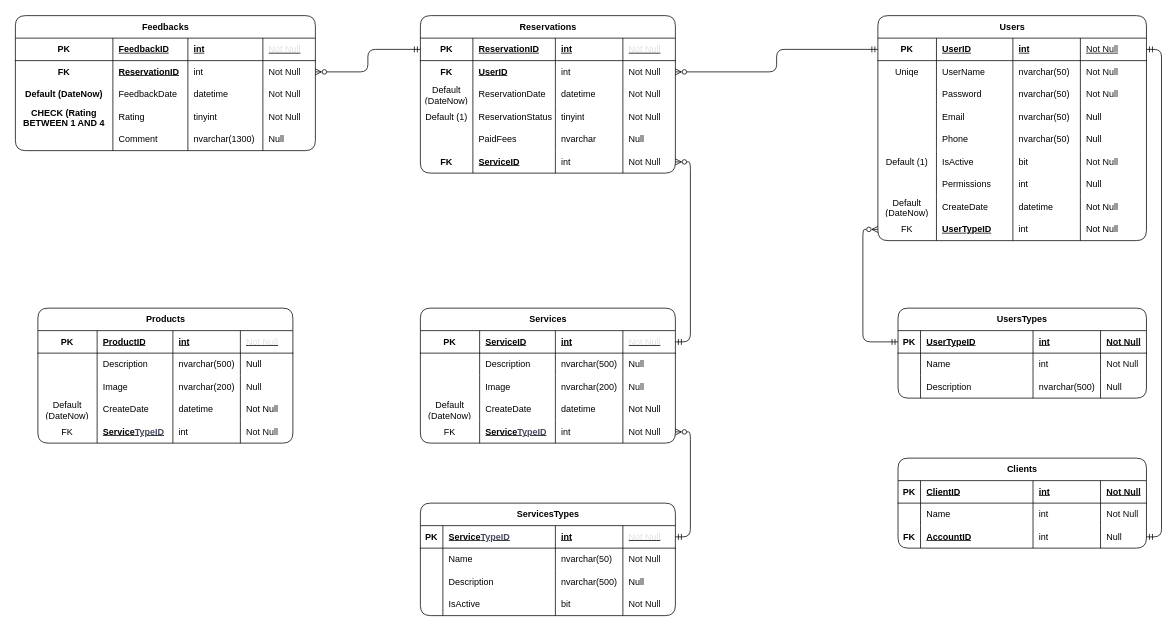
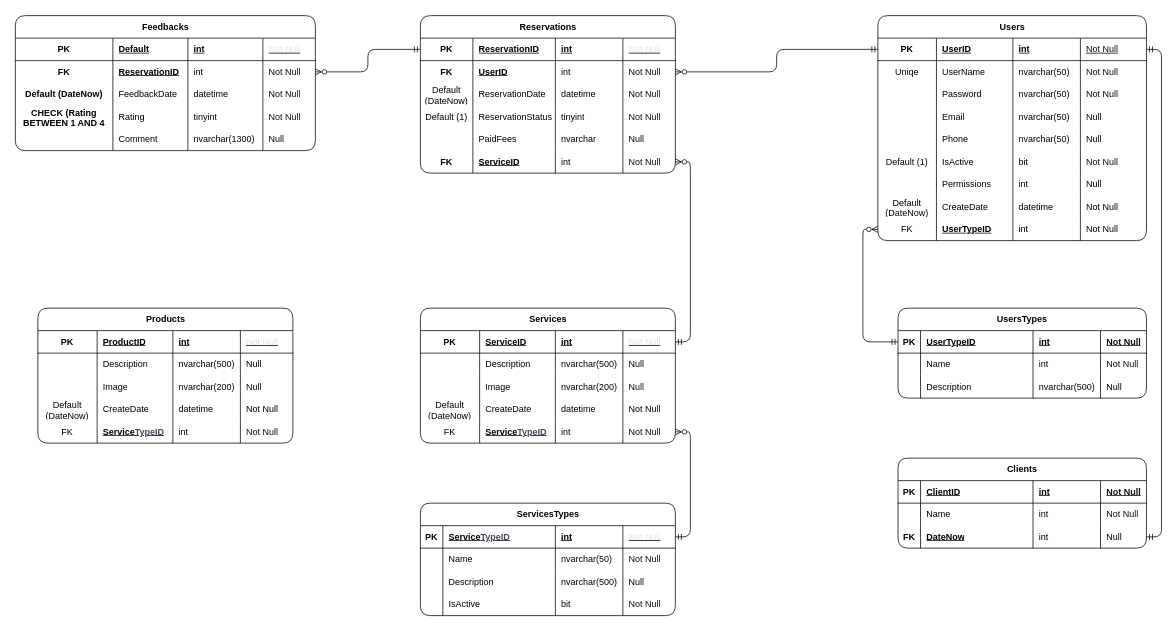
- <mxCell id="149" value="FeedbackID" style="shape=partialRectangle;connectable=0;fillColor=none;top=0;left=0;bottom=0;right=0;align=left;spacingLeft=6;fontStyle=5;overflow=hidden;whiteSpace=wrap;html=1;labelBackgroundColor=none;rounded=1;" parent="147" vertex="1"><mxGeometry x="130" width="100" height="30" as="geometry"><mxRectangle width="100" height="30" as="alternateBounds" /></mxGeometry></mxCell>
+ <mxCell id="149" value="Default" style="shape=partialRectangle;connectable=0;fillColor=none;top=0;left=0;bottom=0;right=0;align=left;spacingLeft=6;fontStyle=5;overflow=hidden;whiteSpace=wrap;html=1;labelBackgroundColor=none;rounded=1;" parent="147" vertex="1"><mxGeometry x="130" width="100" height="30" as="geometry"><mxRectangle width="100" height="30" as="alternateBounds" /></mxGeometry></mxCell>
- <mxCell id="186" value="&lt;span style=&quot;text-align: center; text-wrap-mode: nowrap;&quot;&gt;&lt;u&gt;&lt;b&gt;AccountID&lt;/b&gt;&lt;/u&gt;&lt;/span&gt;" style="shape=partialRectangle;connectable=0;fillColor=none;top=0;left=0;bottom=0;right=0;align=left;spacingLeft=6;overflow=hidden;whiteSpace=wrap;html=1;labelBackgroundColor=none;rounded=1;" parent="184" vertex="1"><mxGeometry x="30" width="150" height="30" as="geometry"><mxRectangle width="150" height="30" as="alternateBounds" /></mxGeometry></mxCell>
+ <mxCell id="186" value="&lt;span style=&quot;text-align: center; text-wrap-mode: nowrap;&quot;&gt;&lt;u&gt;&lt;b&gt;DateNow&lt;/b&gt;&lt;/u&gt;&lt;/span&gt;" style="shape=partialRectangle;connectable=0;fillColor=none;top=0;left=0;bottom=0;right=0;align=left;spacingLeft=6;overflow=hidden;whiteSpace=wrap;html=1;labelBackgroundColor=none;rounded=1;" parent="184" vertex="1"><mxGeometry x="30" width="150" height="30" as="geometry"><mxRectangle width="150" height="30" as="alternateBounds" /></mxGeometry></mxCell>
